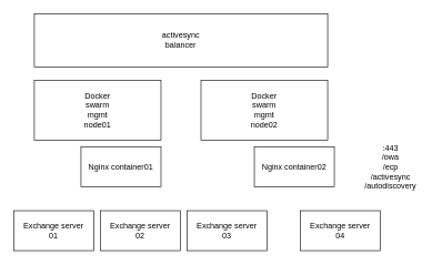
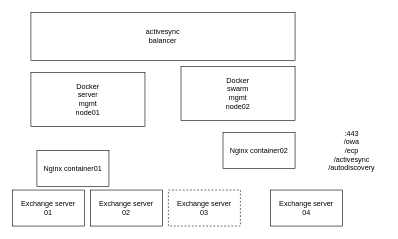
- <mxCell id="2" value="Docker&lt;br&gt;swarm&lt;br&gt;mgmt&lt;br&gt;node01" style="rounded=0;whiteSpace=wrap;html=1;" vertex="1" parent="1"><mxGeometry x="51" y="120" width="190" height="90" as="geometry" /></mxCell>
+ <mxCell id="2" value="Docker&lt;br&gt;server&lt;br&gt;mgmt&lt;br&gt;node01" style="rounded=0;whiteSpace=wrap;html=1;" vertex="1" parent="1"><mxGeometry x="51" y="120" width="190" height="90" as="geometry" /></mxCell>
- <mxCell id="5" value="Docker&lt;br&gt;swarm&lt;br&gt;mgmt&lt;br&gt;node02" style="rounded=0;whiteSpace=wrap;html=1;" vertex="1" parent="1"><mxGeometry x="301" y="120" width="190" height="90" as="geometry" /></mxCell>
+ <mxCell id="5" value="Docker&lt;br&gt;swarm&lt;br&gt;mgmt&lt;br&gt;node02" style="rounded=0;whiteSpace=wrap;html=1;" vertex="1" parent="1"><mxGeometry x="301" y="110" width="190" height="90" as="geometry" /></mxCell>
- <mxCell id="4" value="Nginx container01" style="rounded=0;whiteSpace=wrap;html=1;" vertex="1" parent="1"><mxGeometry x="121" y="220" width="120" height="60" as="geometry" /></mxCell>
+ <mxCell id="4" value="Nginx container01" style="rounded=0;whiteSpace=wrap;html=1;" vertex="1" parent="1"><mxGeometry x="61" y="250" width="120" height="60" as="geometry" /></mxCell>
- <mxCell id="6" value="Nginx container02" style="rounded=0;whiteSpace=wrap;html=1;" vertex="1" parent="1"><mxGeometry x="381" y="220" width="120" height="60" as="geometry" /></mxCell>
+ <mxCell id="6" value="Nginx container02" style="rounded=0;whiteSpace=wrap;html=1;" vertex="1" parent="1"><mxGeometry x="371" y="220" width="120" height="60" as="geometry" /></mxCell>
- <mxCell id="9" value="Exchange server&lt;br&gt;03" style="rounded=0;whiteSpace=wrap;html=1;" vertex="1" parent="1"><mxGeometry x="280" y="316" width="120" height="60" as="geometry" /></mxCell>
+ <mxCell id="9" value="Exchange server&lt;br&gt;03" style="rounded=0;whiteSpace=wrap;html=1;dashed=1;" vertex="1" parent="1"><mxGeometry x="280" y="316" width="120" height="60" as="geometry" /></mxCell>
